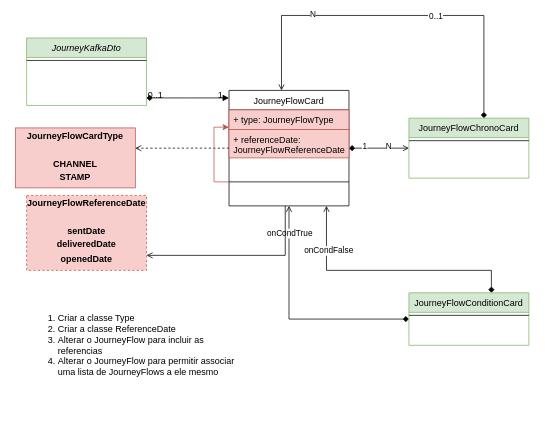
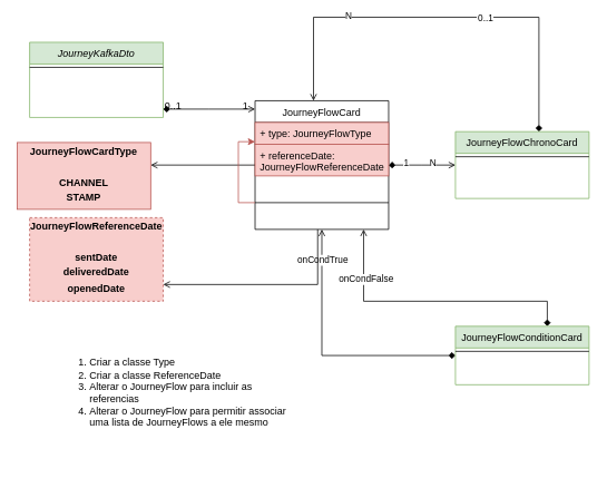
- <mxCell id="26" value="" style="endArrow=block;shadow=0;strokeWidth=1;rounded=0;curved=0;endFill=1;edgeStyle=elbowEdgeStyle;elbow=vertical;startArrow=diamond;startFill=1;" parent="1" source="2" target="21" edge="1"><mxGeometry x="0.5" y="41" relative="1" as="geometry"><mxPoint x="185" y="146" as="sourcePoint" /><mxPoint x="345" y="146" as="targetPoint" /><mxPoint x="-40" y="32" as="offset" /></mxGeometry></mxCell>
+ <mxCell id="26" value="" style="endArrow=open;shadow=0;strokeWidth=1;rounded=0;curved=0;endFill=1;edgeStyle=elbowEdgeStyle;elbow=vertical;startArrow=diamond;startFill=1;" parent="1" source="2" target="21" edge="1"><mxGeometry x="0.5" y="41" relative="1" as="geometry"><mxPoint x="185" y="146" as="sourcePoint" /><mxPoint x="345" y="146" as="targetPoint" /><mxPoint x="-40" y="32" as="offset" /></mxGeometry></mxCell>
- <mxCell id="19" style="edgeStyle=orthogonalEdgeStyle;rounded=0;orthogonalLoop=1;jettySize=auto;html=1;endArrow=open;endFill=0;dashed=1;" parent="1" source="21" target="29" edge="1"><mxGeometry relative="1" as="geometry"><Array as="points"><mxPoint x="375" y="200" /><mxPoint x="115" y="200" /></Array></mxGeometry></mxCell>
+ <mxCell id="19" style="edgeStyle=orthogonalEdgeStyle;rounded=0;orthogonalLoop=1;jettySize=auto;html=1;endArrow=open;endFill=0;" parent="1" source="21" target="29" edge="1"><mxGeometry relative="1" as="geometry"><Array as="points"><mxPoint x="375" y="200" /><mxPoint x="115" y="200" /></Array></mxGeometry></mxCell>
- <mxCell id="31" value="&lt;ol&gt;&lt;li&gt;Criar a classe Type&lt;/li&gt;&lt;li&gt;Criar a classe ReferenceDate&lt;/li&gt;&lt;li&gt;Alterar o JourneyFlow para incluir as referencias&amp;nbsp;&lt;/li&gt;&lt;li&gt;Alterar o JourneyFlow para permitir associar uma lista de JourneyFlows a ele mesmo&lt;/li&gt;&lt;/ol&gt;" style="text;html=1;align=left;verticalAlign=middle;whiteSpace=wrap;rounded=0;" parent="1" vertex="1"><mxGeometry x="35" y="370" width="280" height="180" as="geometry" /></mxCell>
+ <mxCell id="31" value="&lt;ol&gt;&lt;li&gt;Criar a classe Type&lt;/li&gt;&lt;li&gt;Criar a classe ReferenceDate&lt;/li&gt;&lt;li&gt;Alterar o JourneyFlow para incluir as referencias&amp;nbsp;&lt;/li&gt;&lt;li&gt;Alterar o JourneyFlow para permitir associar uma lista de JourneyFlows a ele mesmo&lt;/li&gt;&lt;/ol&gt;" style="text;html=1;align=left;verticalAlign=middle;whiteSpace=wrap;rounded=0;" parent="1" vertex="1"><mxGeometry x="65" y="380" width="280" height="180" as="geometry" /></mxCell>
